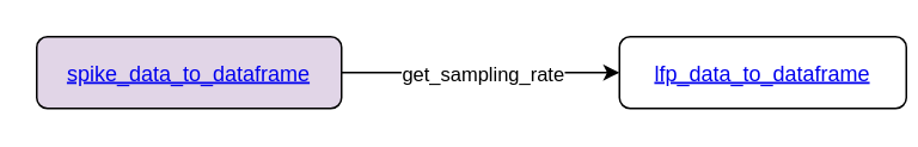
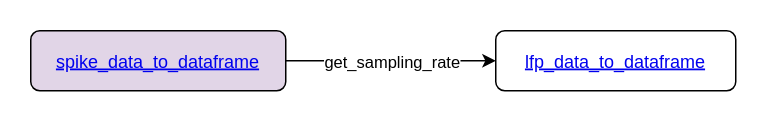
- <mxCell id="3" value="lfp_data_to_dataframe" style="fontColor=#0000EE;fontStyle=4;rounded=1;overflow=hidden;spacing=10;" vertex="1" parent="1"><mxGeometry x="345" y="20" width="160" height="40" as="geometry" /></mxCell>
+ <mxCell id="3" value="lfp_data_to_dataframe" style="fontColor=#0000EE;fontStyle=4;rounded=1;overflow=hidden;spacing=10;" vertex="1" parent="1"><mxGeometry x="330" y="20" width="160" height="40" as="geometry" /></mxCell>
